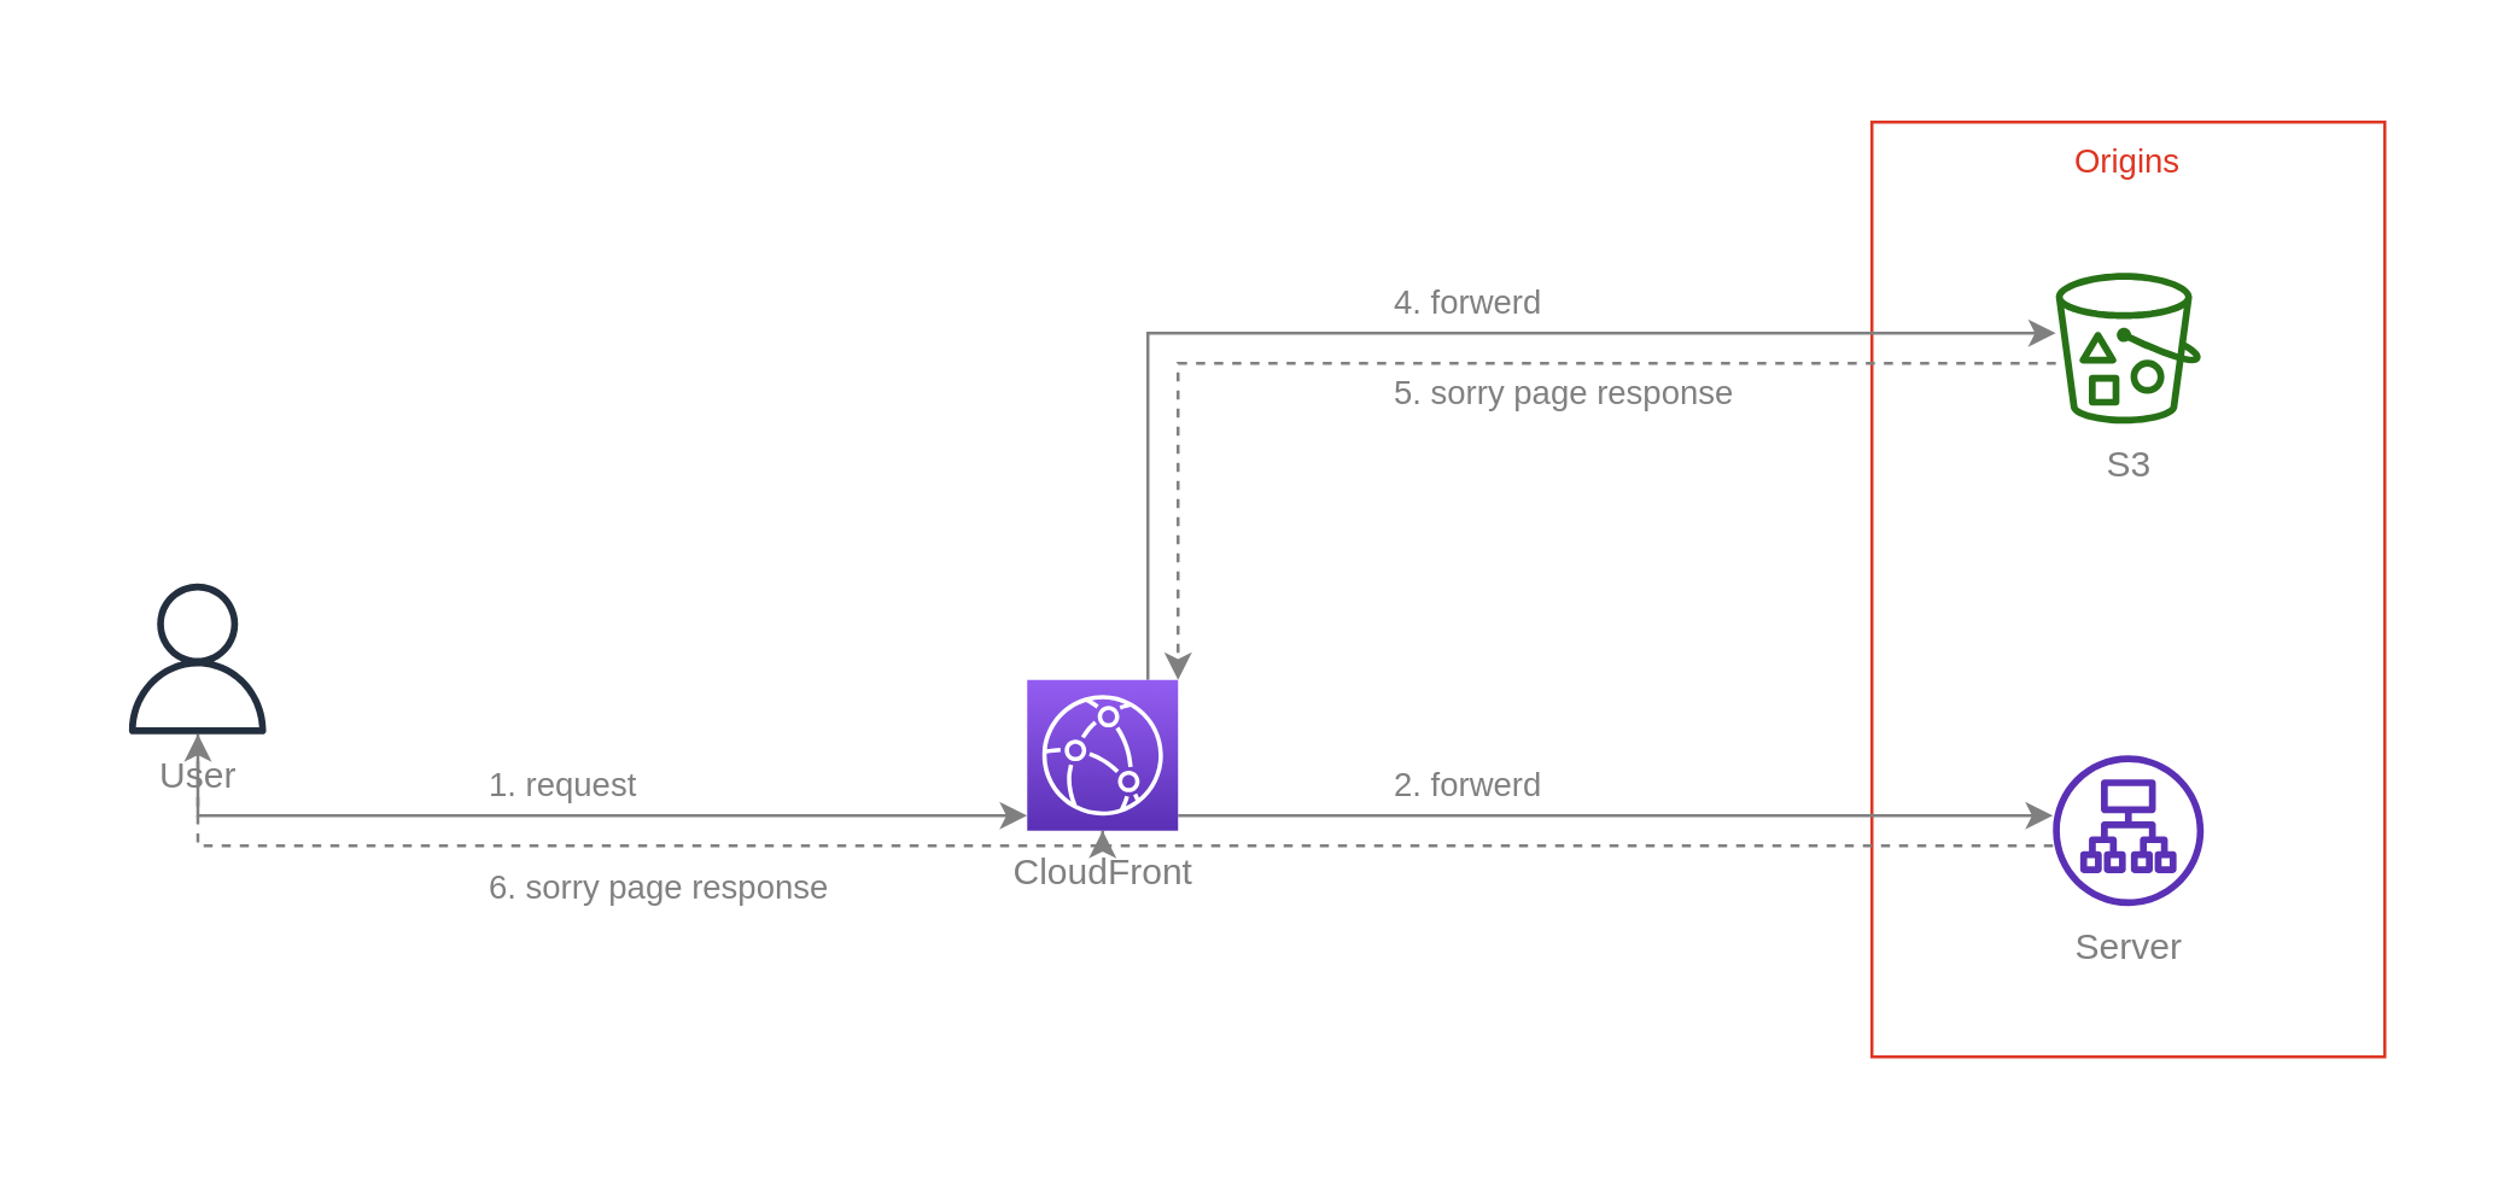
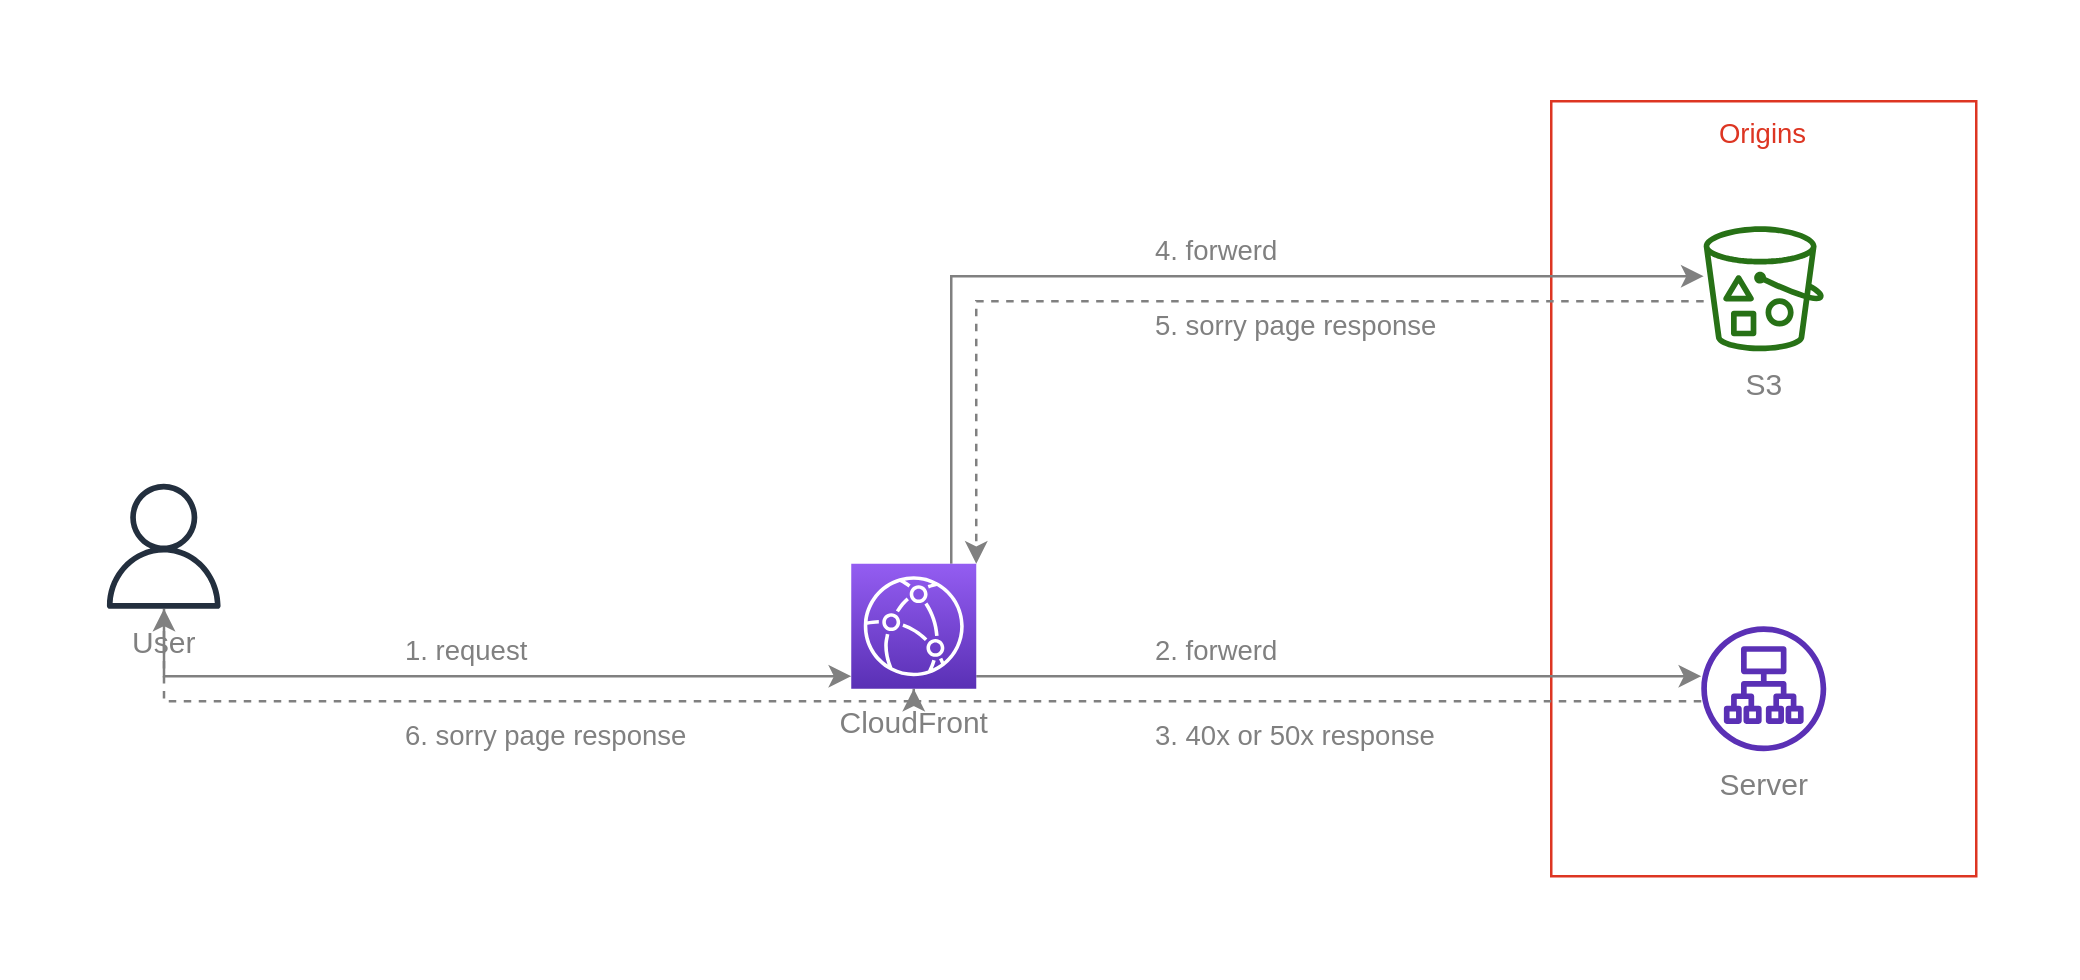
+ <mxCell id="16" value="&lt;span style=&quot;background-color: rgb(255 , 255 , 255)&quot;&gt;3. 40x or 50x response&lt;/span&gt;" style="text;html=1;align=left;verticalAlign=middle;resizable=0;points=[];autosize=1;strokeColor=none;fontColor=#808080;fontSize=11;" vertex="1" parent="1"><mxGeometry x="460" y="284" width="130" height="20" as="geometry" /></mxCell>
